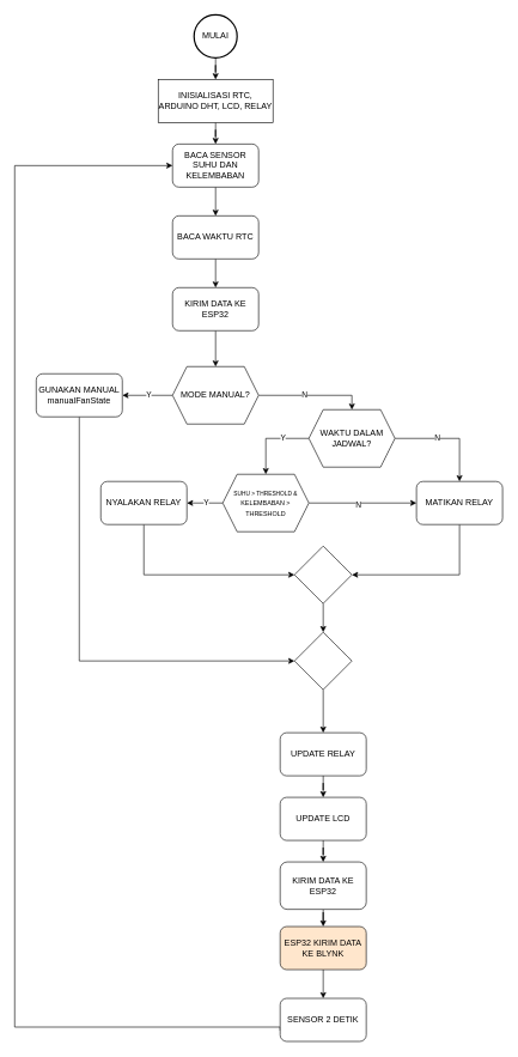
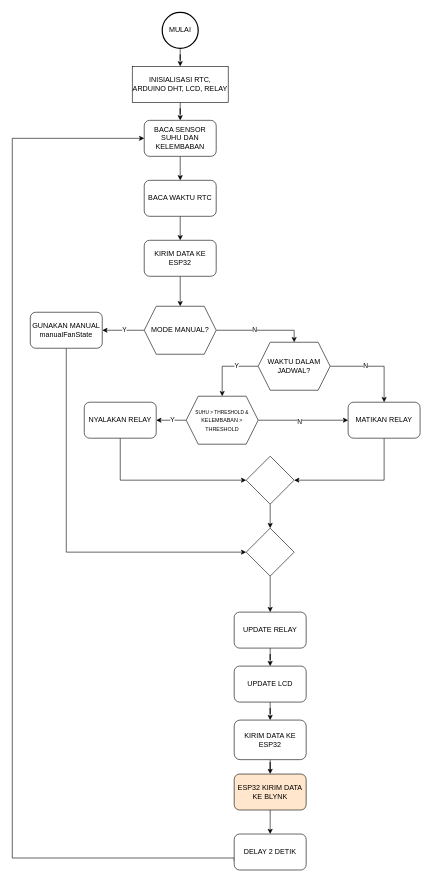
- <mxCell id="42" value="SENSOR 2 DETIK" style="whiteSpace=wrap;html=1;rounded=1;" vertex="1" parent="1"><mxGeometry x="390" y="1390" width="120" height="60" as="geometry" /></mxCell>
+ <mxCell id="42" value="DELAY 2 DETIK" style="whiteSpace=wrap;html=1;rounded=1;" vertex="1" parent="1"><mxGeometry x="390" y="1390" width="120" height="60" as="geometry" /></mxCell>
